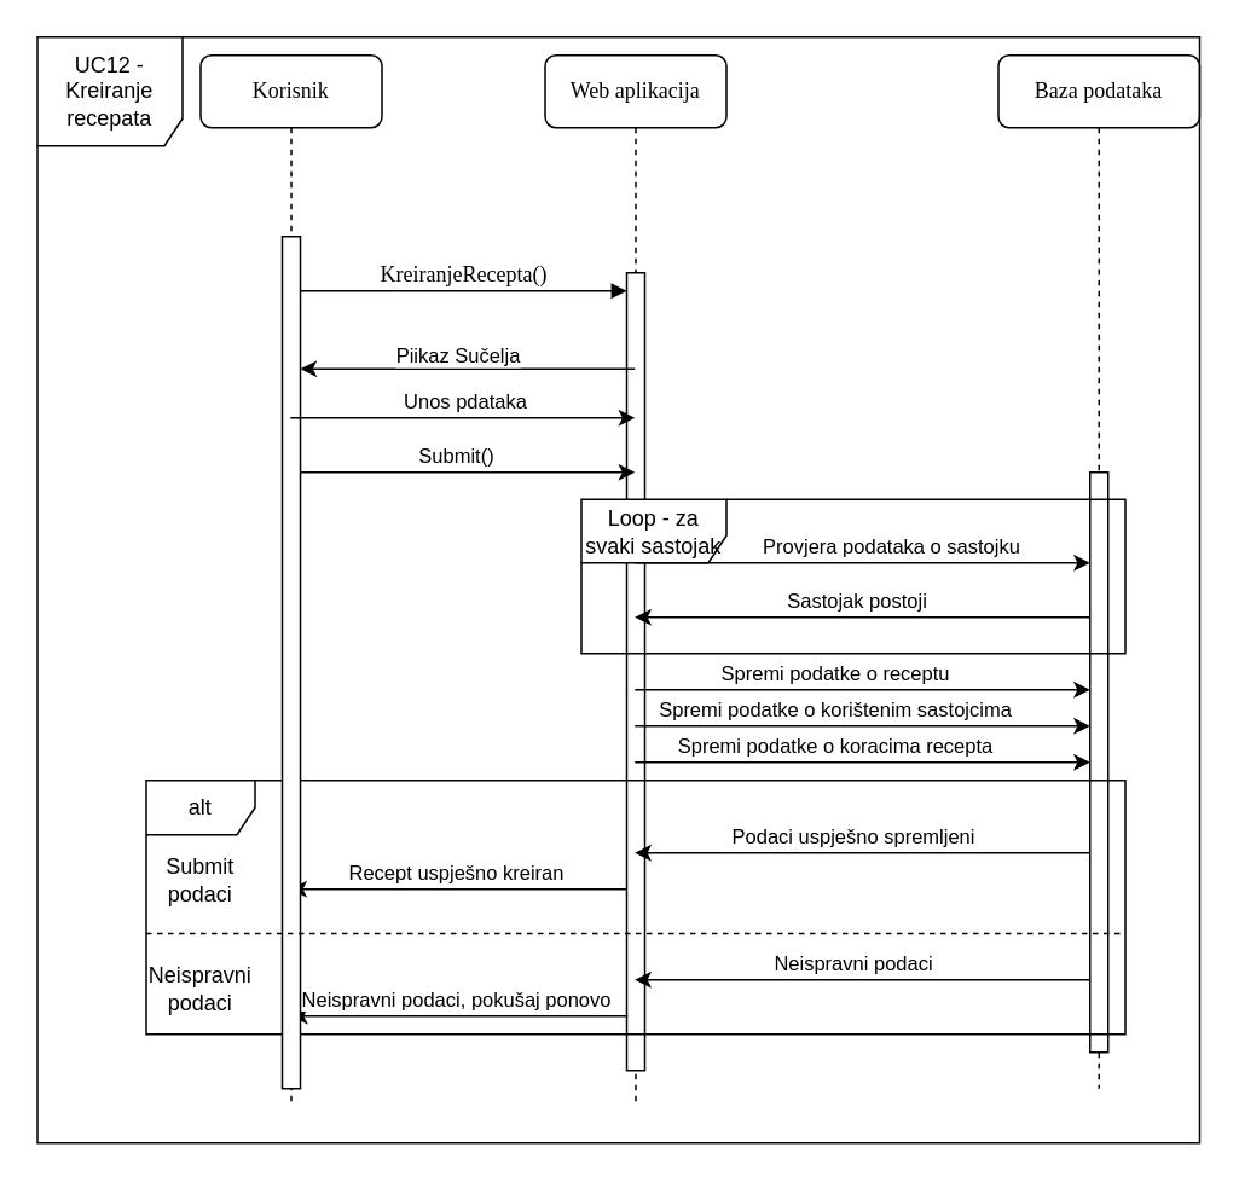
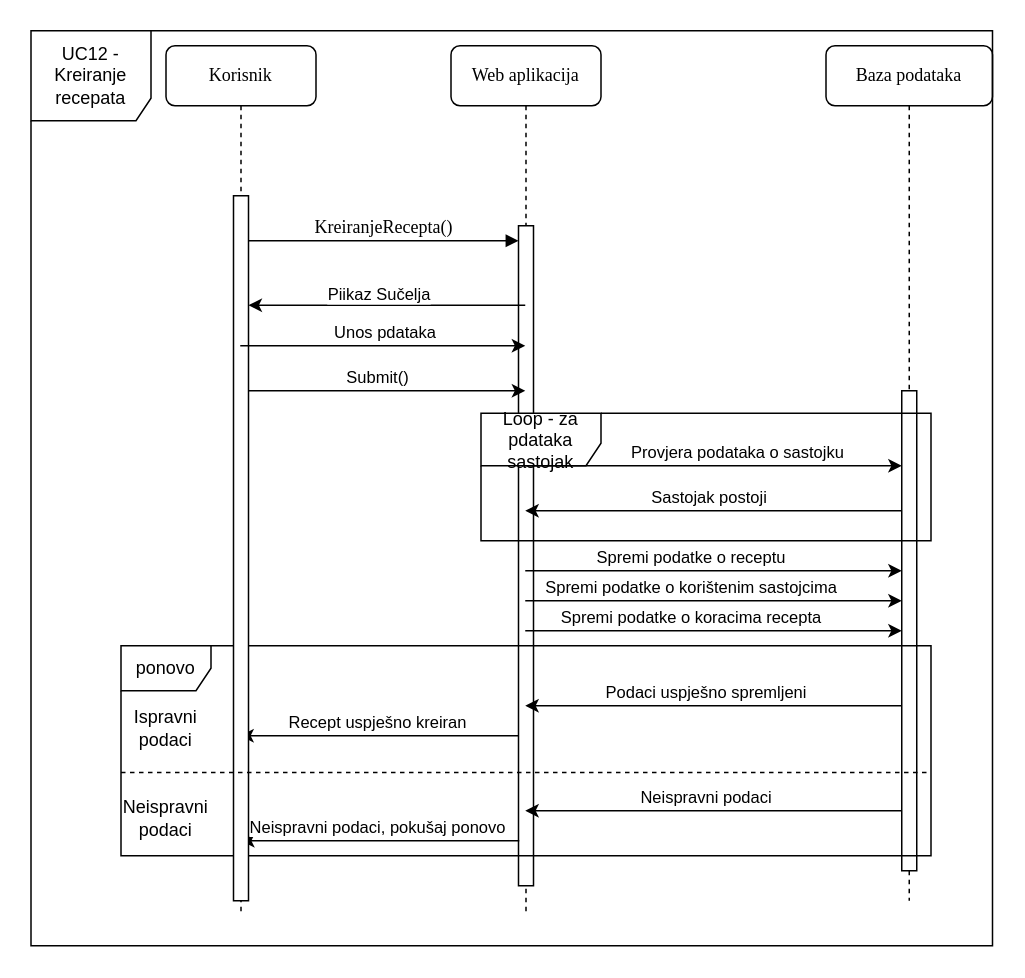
- <mxCell id="9" value="Loop - za svaki sastojak" style="shape=umlFrame;whiteSpace=wrap;html=1;pointerEvents=0;width=80;height=35;" vertex="1" parent="2"><mxGeometry x="-230" y="245" width="300" height="85" as="geometry" /></mxCell>
+ <mxCell id="9" value="Loop - za pdataka sastojak" style="shape=umlFrame;whiteSpace=wrap;html=1;pointerEvents=0;width=80;height=35;" vertex="1" parent="2"><mxGeometry x="-230" y="245" width="300" height="85" as="geometry" /></mxCell>
- <mxCell id="16" value="alt" style="shape=umlFrame;whiteSpace=wrap;html=1;pointerEvents=0;" vertex="1" parent="2"><mxGeometry x="-470" y="400" width="540" height="140" as="geometry" /></mxCell>
+ <mxCell id="16" value="ponovo" style="shape=umlFrame;whiteSpace=wrap;html=1;pointerEvents=0;" vertex="1" parent="2"><mxGeometry x="-470" y="400" width="540" height="140" as="geometry" /></mxCell>
- <mxCell id="25" value="Submit podaci" style="text;html=1;strokeColor=none;fillColor=none;align=center;verticalAlign=middle;whiteSpace=wrap;rounded=0;" vertex="1" parent="23"><mxGeometry x="-30" y="440" width="60" height="30" as="geometry" /></mxCell>
+ <mxCell id="25" value="Ispravni podaci" style="text;html=1;strokeColor=none;fillColor=none;align=center;verticalAlign=middle;whiteSpace=wrap;rounded=0;" vertex="1" parent="23"><mxGeometry x="-30" y="440" width="60" height="30" as="geometry" /></mxCell>
